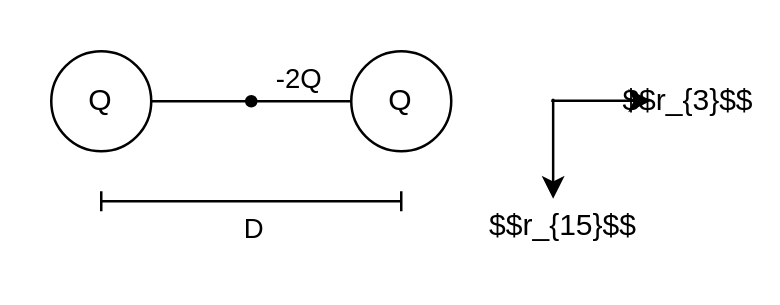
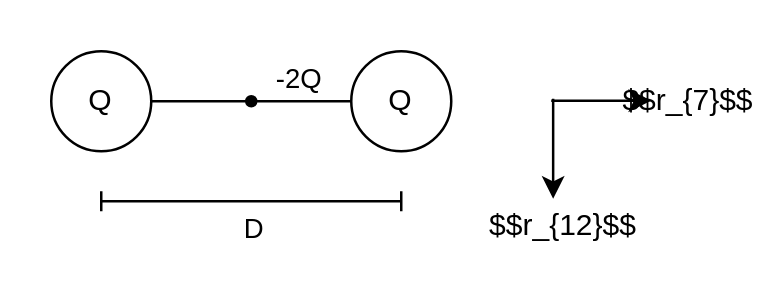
- <mxCell id="11" value="$$r_{3}$$" style="text;html=1;strokeColor=none;fillColor=none;align=center;verticalAlign=middle;whiteSpace=wrap;rounded=0;" parent="1" vertex="1"><mxGeometry x="260" y="30" width="30" height="20" as="geometry" /></mxCell>
+ <mxCell id="11" value="$$r_{7}$$" style="text;html=1;strokeColor=none;fillColor=none;align=center;verticalAlign=middle;whiteSpace=wrap;rounded=0;" parent="1" vertex="1"><mxGeometry x="260" y="30" width="30" height="20" as="geometry" /></mxCell>
- <mxCell id="10" value="$$r_{15}$$" style="text;html=1;strokeColor=none;fillColor=none;align=center;verticalAlign=middle;whiteSpace=wrap;rounded=0;" parent="1" vertex="1"><mxGeometry x="210" y="80" width="30" height="20" as="geometry" /></mxCell>
+ <mxCell id="10" value="$$r_{12}$$" style="text;html=1;strokeColor=none;fillColor=none;align=center;verticalAlign=middle;whiteSpace=wrap;rounded=0;" parent="1" vertex="1"><mxGeometry x="210" y="80" width="30" height="20" as="geometry" /></mxCell>
